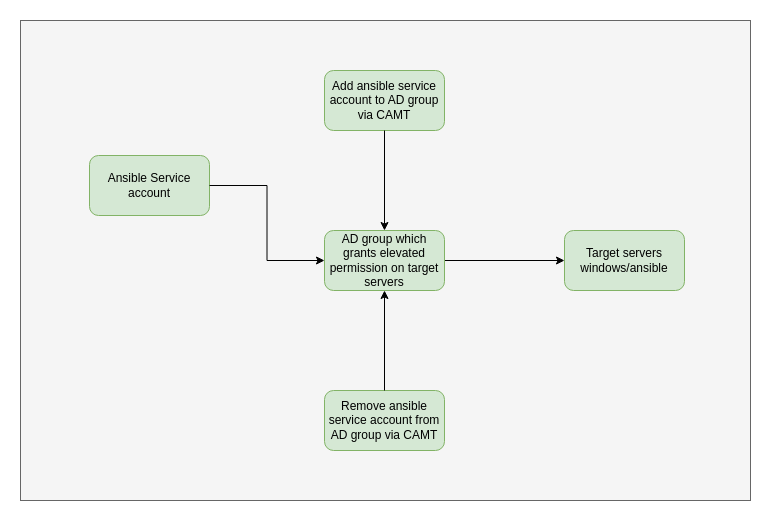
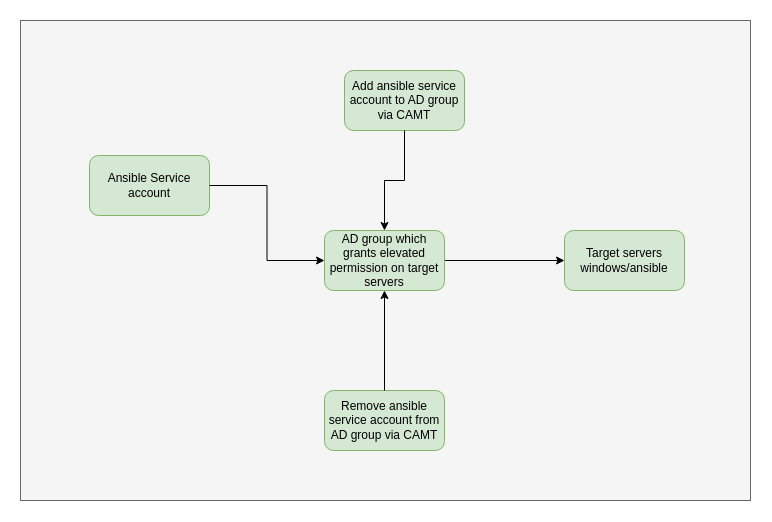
- <mxCell id="4" value="Add ansible service account to AD group via CAMT" style="rounded=1;whiteSpace=wrap;html=1;fillColor=#d5e8d4;strokeColor=#82b366;" vertex="1" parent="1"><mxGeometry x="324" y="70" width="120" height="60" as="geometry" /></mxCell>
+ <mxCell id="4" value="Add ansible service account to AD group via CAMT" style="rounded=1;whiteSpace=wrap;html=1;fillColor=#d5e8d4;strokeColor=#82b366;" vertex="1" parent="1"><mxGeometry x="344" y="70" width="120" height="60" as="geometry" /></mxCell>
